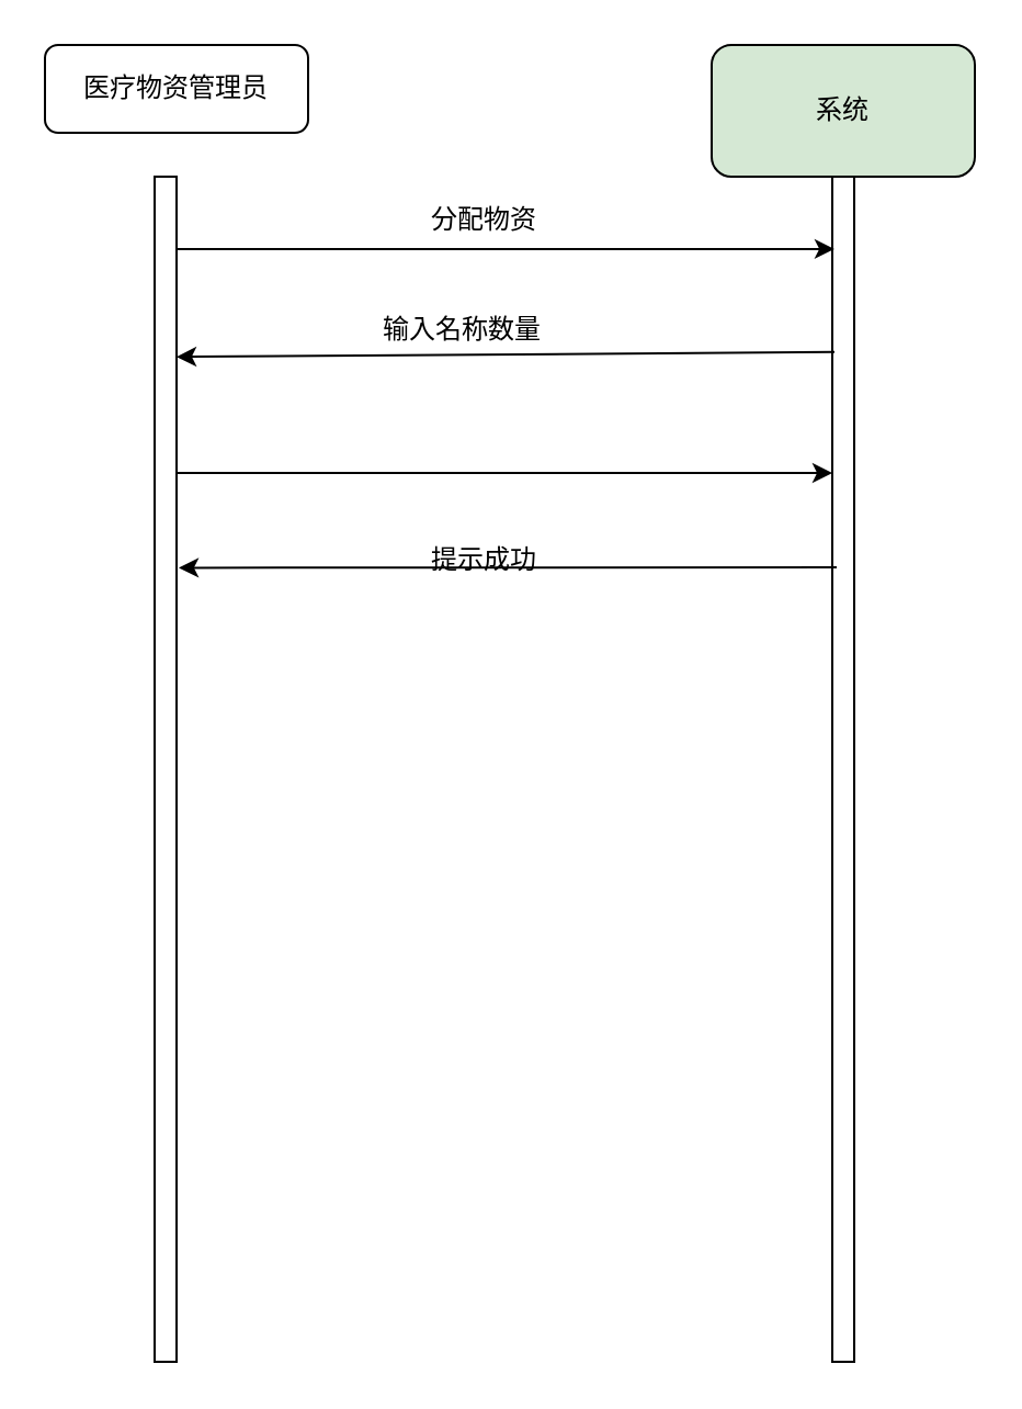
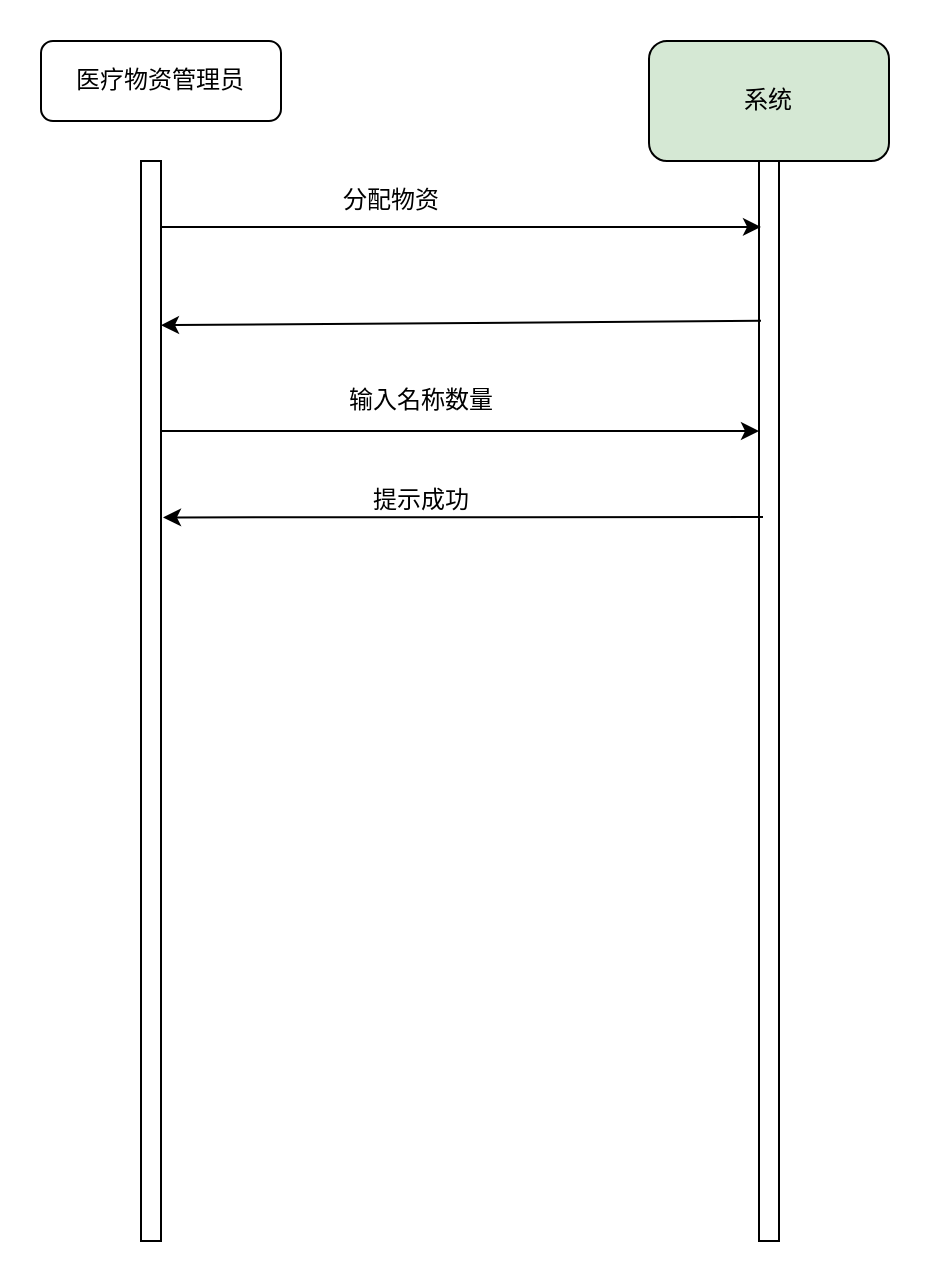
- <mxCell id="7" value="分配物资" style="text;html=1;align=center;verticalAlign=middle;resizable=0;points=[];autosize=1;" vertex="1" parent="1"><mxGeometry x="190" y="90" width="60" height="20" as="geometry" /></mxCell>
+ <mxCell id="7" value="分配物资" style="text;html=1;align=center;verticalAlign=middle;resizable=0;points=[];autosize=1;" vertex="1" parent="1"><mxGeometry x="165" y="90" width="60" height="20" as="geometry" /></mxCell>
- <mxCell id="10" value="输入名称数量" style="text;html=1;align=center;verticalAlign=middle;resizable=0;points=[];autosize=1;" vertex="1" parent="1"><mxGeometry x="165" y="140" width="90" height="20" as="geometry" /></mxCell>
+ <mxCell id="10" value="输入名称数量" style="text;html=1;align=center;verticalAlign=middle;resizable=0;points=[];autosize=1;" vertex="1" parent="1"><mxGeometry x="165" y="190" width="90" height="20" as="geometry" /></mxCell>
- <mxCell id="12" value="提示成功" style="text;html=1;align=center;verticalAlign=middle;resizable=0;points=[];autosize=1;" vertex="1" parent="1"><mxGeometry x="190" y="245" width="60" height="20" as="geometry" /></mxCell>
+ <mxCell id="12" value="提示成功" style="text;html=1;align=center;verticalAlign=middle;resizable=0;points=[];autosize=1;" vertex="1" parent="1"><mxGeometry x="180" y="240" width="60" height="20" as="geometry" /></mxCell>
